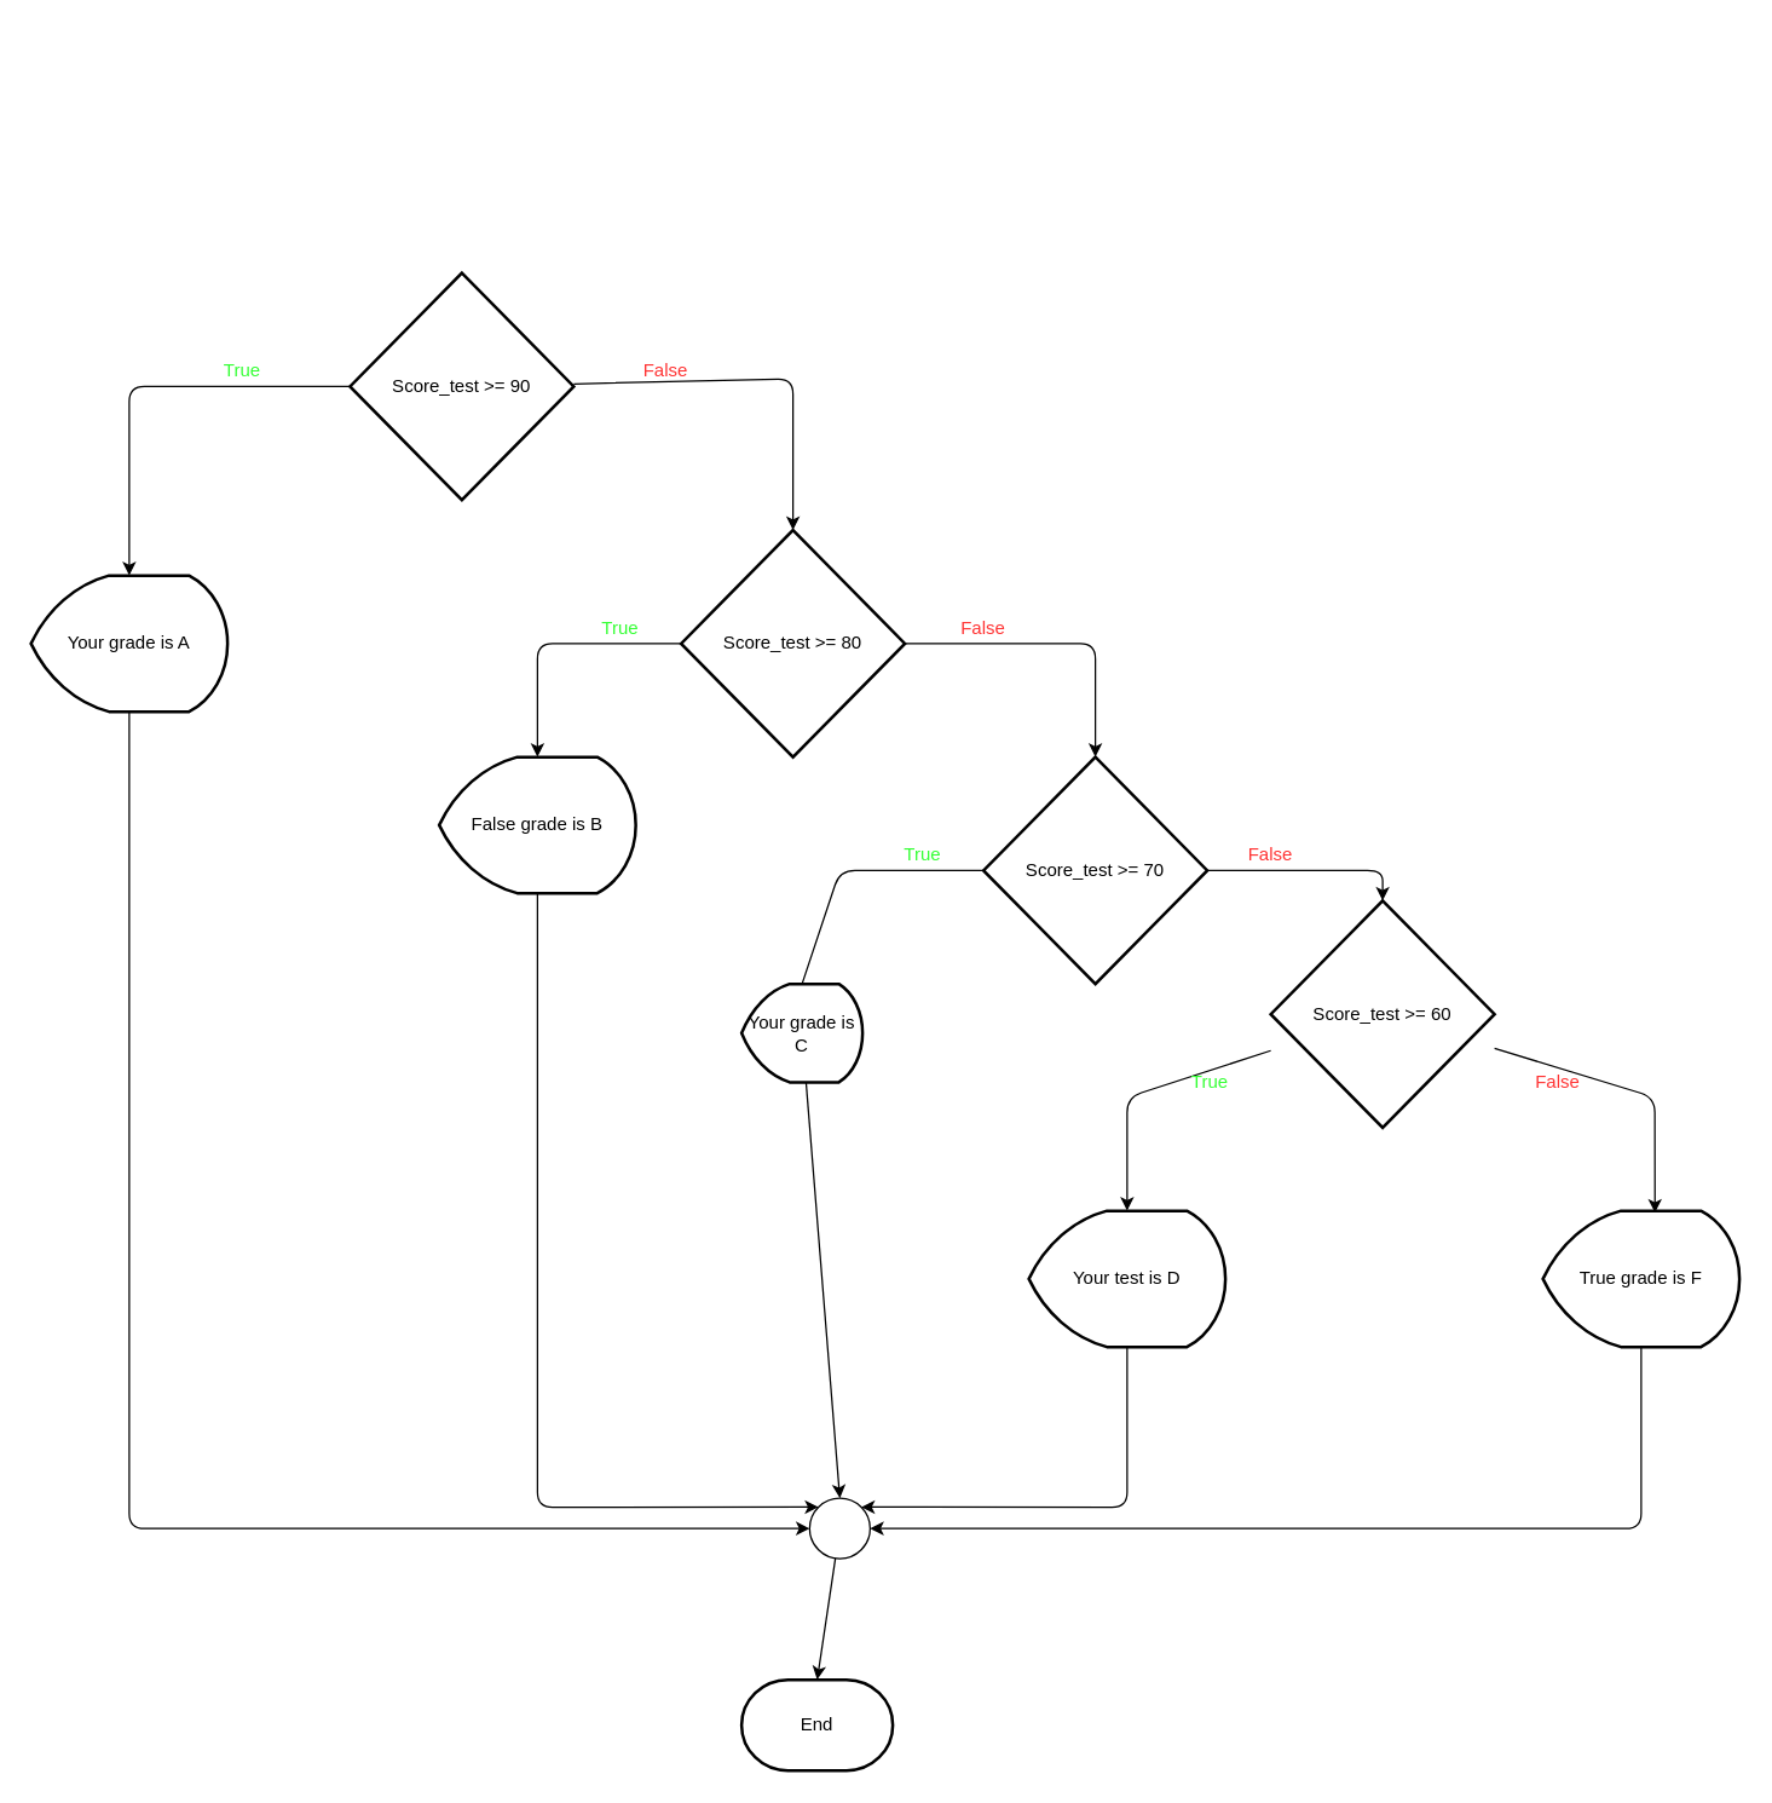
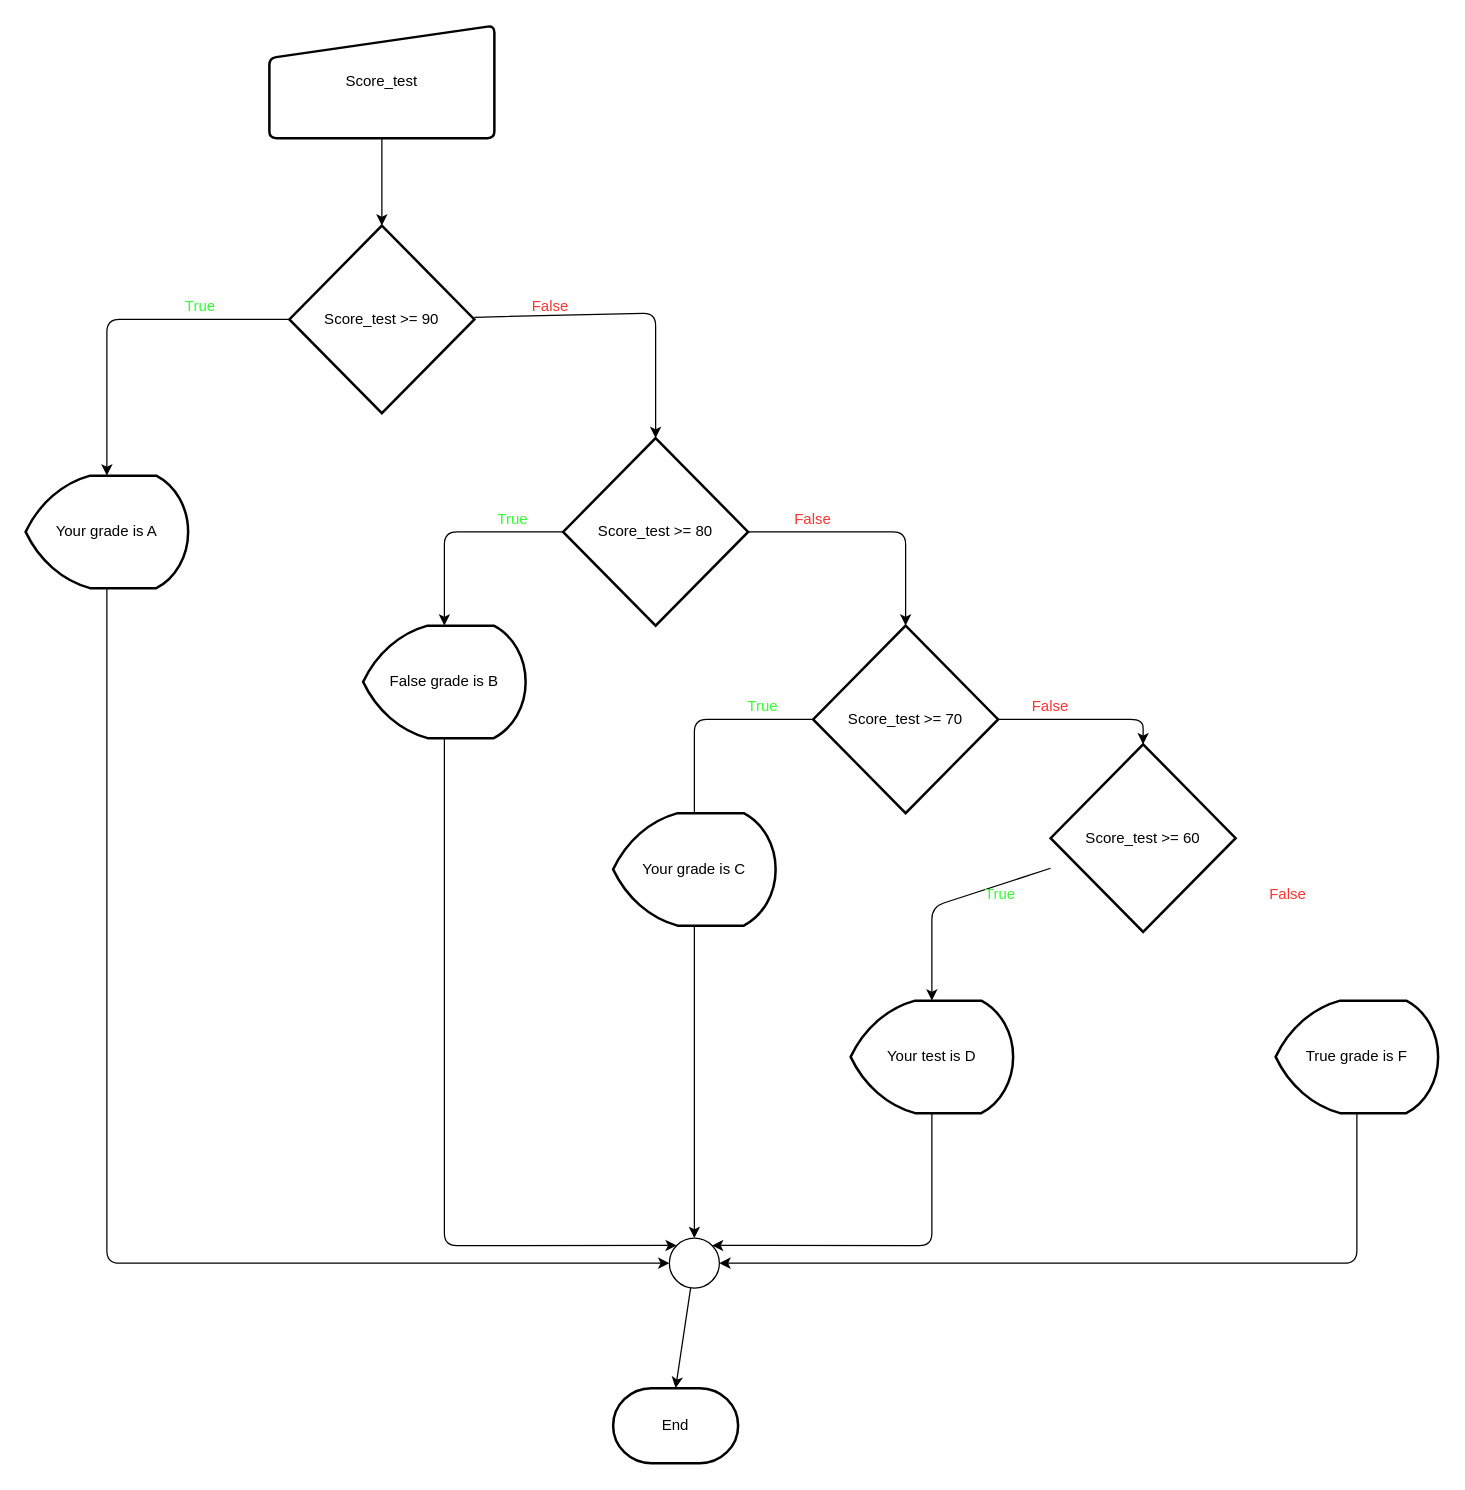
+ <mxCell id="3" value="Score_test" style="html=1;strokeWidth=2;shape=manualInput;whiteSpace=wrap;rounded=1;size=26;arcSize=11;" vertex="1" parent="1"><mxGeometry x="215" y="20" width="180" height="90" as="geometry" /></mxCell>
+ <mxCell id="2" value="" style="edgeStyle=none;html=1;" edge="1" parent="1" source="3" target="6"><mxGeometry relative="1" as="geometry" /></mxCell>
- <mxCell id="18" value="Your grade is C" style="strokeWidth=2;html=1;shape=mxgraph.flowchart.display;whiteSpace=wrap;" vertex="1" parent="1"><mxGeometry x="490" y="650" width="80" height="65" as="geometry" /></mxCell>
+ <mxCell id="18" value="Your grade is C" style="strokeWidth=2;html=1;shape=mxgraph.flowchart.display;whiteSpace=wrap;" vertex="1" parent="1"><mxGeometry x="490" y="650" width="130" height="90" as="geometry" /></mxCell>
- <mxCell id="20" style="edgeStyle=none;html=1;entryX=0.57;entryY=0.014;entryDx=0;entryDy=0;entryPerimeter=0;" edge="1" parent="1" source="21" target="25"><mxGeometry relative="1" as="geometry"><Array as="points"><mxPoint x="1094" y="725" /></Array></mxGeometry></mxCell>
